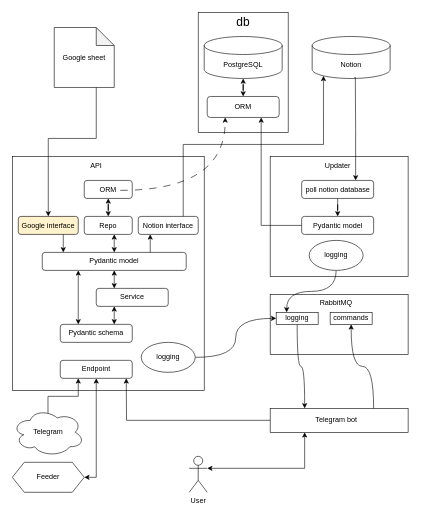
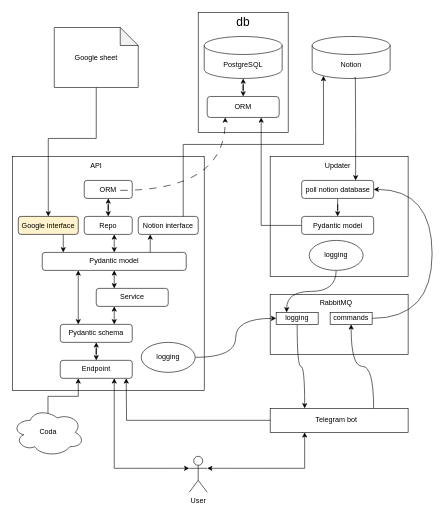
- <mxCell id="30" value="Google sheet" style="shape=note;whiteSpace=wrap;html=1;backgroundOutline=1;darkOpacity=0.05;" vertex="1" parent="1"><mxGeometry x="90" y="45" width="100" height="100" as="geometry" /></mxCell>
+ <mxCell id="30" value="Google sheet" style="shape=note;whiteSpace=wrap;html=1;backgroundOutline=1;darkOpacity=0.05;" vertex="1" parent="1"><mxGeometry x="90" y="45" width="140" height="100" as="geometry" /></mxCell>
+ <mxCell id="54" style="edgeStyle=orthogonalEdgeStyle;rounded=0;orthogonalLoop=1;jettySize=auto;html=1;exitX=1;exitY=0.5;exitDx=0;exitDy=0;entryX=1;entryY=0.5;entryDx=0;entryDy=0;curved=1;" edge="1" parent="1" source="55" target="26"><mxGeometry relative="1" as="geometry"><Array as="points"><mxPoint x="720" y="530" /><mxPoint x="720" y="315" /></Array></mxGeometry></mxCell>
+ <mxCell id="20" value="" style="edgeStyle=orthogonalEdgeStyle;rounded=0;orthogonalLoop=1;jettySize=auto;html=1;startArrow=classic;startFill=1;" edge="1" parent="1" source="21" target="17"><mxGeometry relative="1" as="geometry" /></mxCell>
- <mxCell id="34" value="Telegram" style="ellipse;shape=cloud;whiteSpace=wrap;html=1;" vertex="1" parent="1"><mxGeometry x="20" y="680" width="120" height="80" as="geometry" /></mxCell>
+ <mxCell id="34" value="Coda" style="ellipse;shape=cloud;whiteSpace=wrap;html=1;" vertex="1" parent="1"><mxGeometry x="20" y="680" width="120" height="80" as="geometry" /></mxCell>
+ <mxCell id="39" value="" style="edgeStyle=orthogonalEdgeStyle;rounded=0;orthogonalLoop=1;jettySize=auto;html=1;startArrow=classic;startFill=1;exitX=0;exitY=0.333;exitDx=0;exitDy=0;exitPerimeter=0;entryX=0.75;entryY=1;entryDx=0;entryDy=0;" edge="1" parent="1" source="40" target="21"><mxGeometry relative="1" as="geometry" /></mxCell>
- <mxCell id="57" value="Feeder" style="shape=hexagon;perimeter=hexagonPerimeter2;whiteSpace=wrap;html=1;fixedSize=1;" vertex="1" parent="1"><mxGeometry x="20" y="770" width="120" height="50" as="geometry" /></mxCell>
- <mxCell id="56" style="edgeStyle=orthogonalEdgeStyle;rounded=0;orthogonalLoop=1;jettySize=auto;html=1;exitX=1;exitY=0.5;exitDx=0;exitDy=0;startArrow=classic;startFill=1;" edge="1" parent="1" source="57" target="21"><mxGeometry relative="1" as="geometry" /></mxCell>
